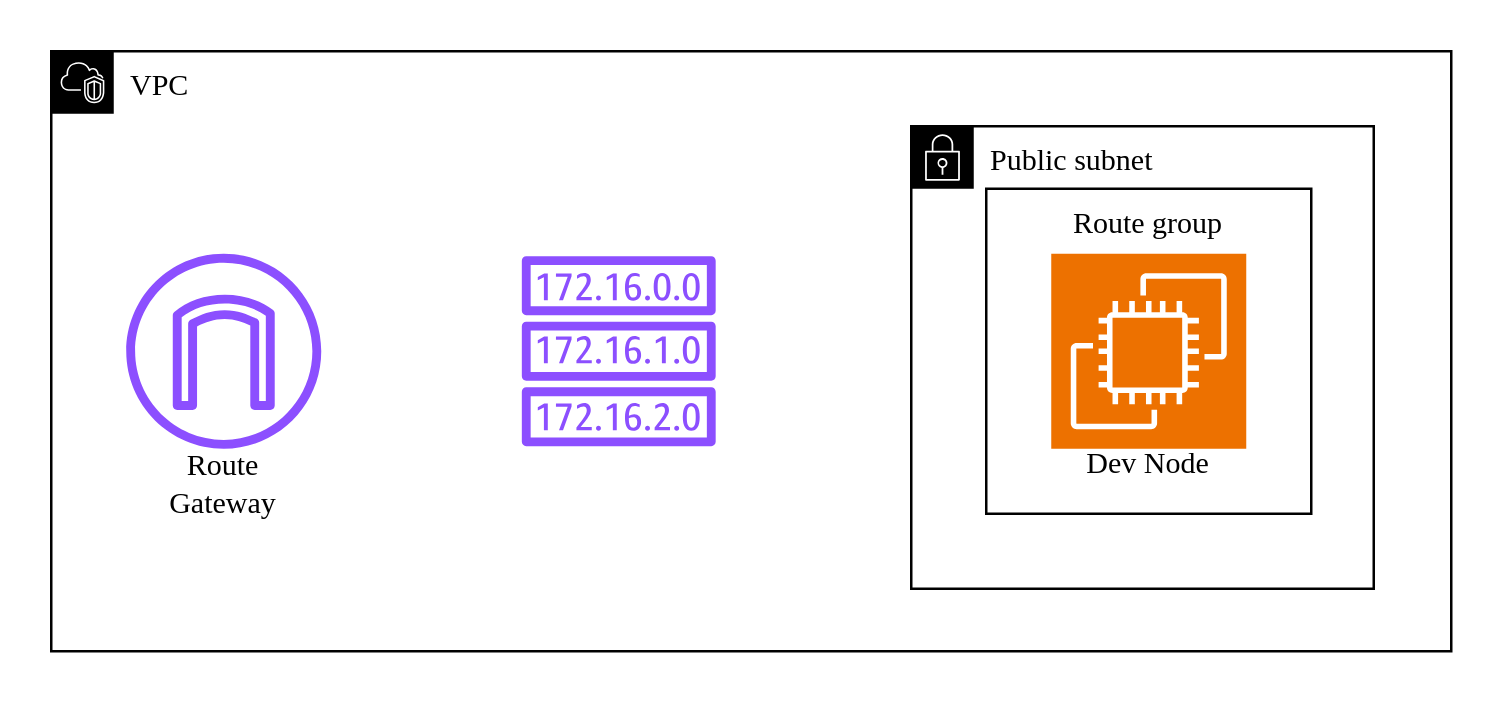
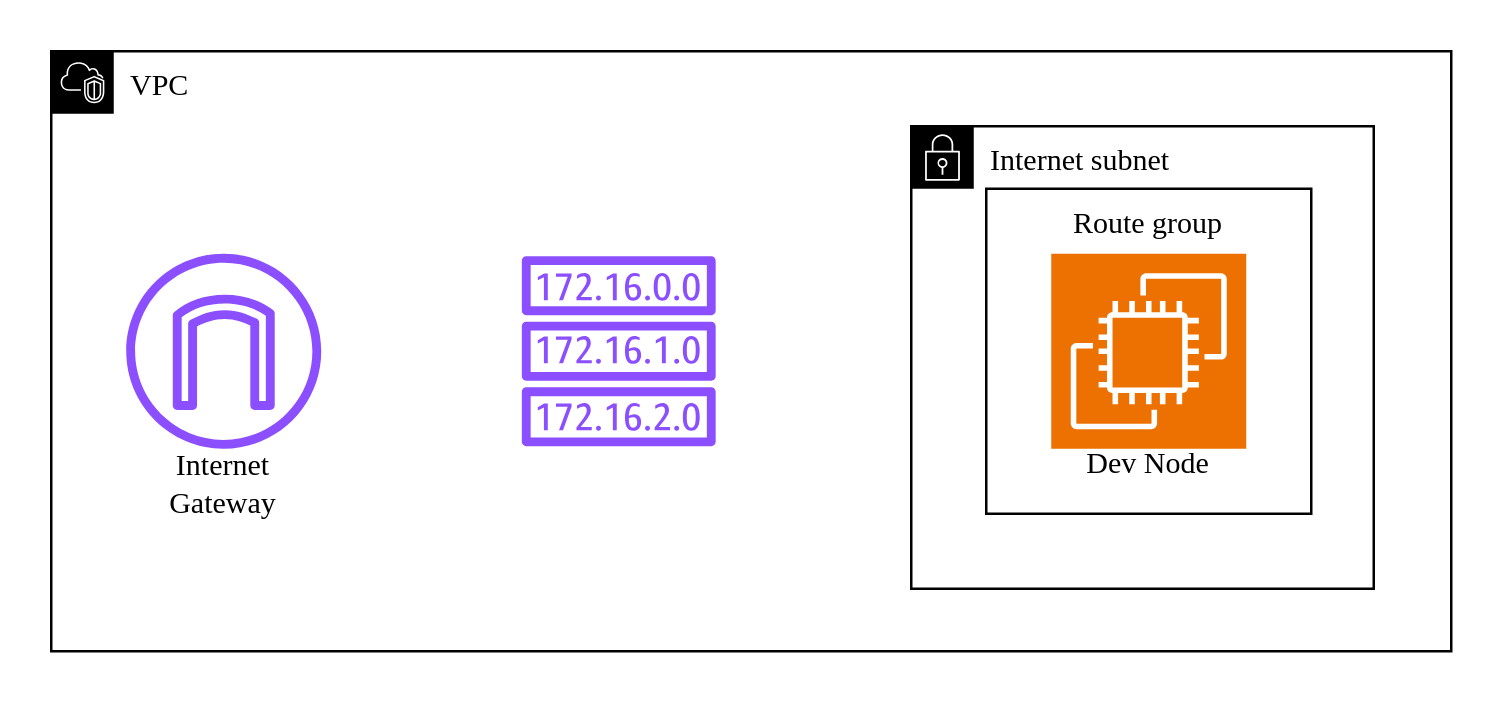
- <mxCell id="3" value="Public subnet" style="points=[[0,0],[0.25,0],[0.5,0],[0.75,0],[1,0],[1,0.25],[1,0.5],[1,0.75],[1,1],[0.75,1],[0.5,1],[0.25,1],[0,1],[0,0.75],[0,0.5],[0,0.25]];outlineConnect=0;html=1;whiteSpace=wrap;fontSize=12;fontStyle=0;container=1;pointerEvents=0;collapsible=0;recursiveResize=0;shape=mxgraph.aws4.group;grIcon=mxgraph.aws4.group_security_group;grStroke=0;verticalAlign=top;align=left;spacingLeft=30;hachureGap=4;fontFamily=Architects Daughter;fontSource=https%3A%2F%2Ffonts.googleapis.com%2Fcss%3Ffamily%3DArchitects%2BDaughter;shadow=0;fillStyle=auto;perimeterSpacing=0;labelBackgroundColor=none;fillColor=none;strokeColor=light-dark(#000000,#000000);fontColor=light-dark(#000000,#000000);" vertex="1" parent="1"><mxGeometry x="364" y="50" width="190" height="180" as="geometry" /></mxCell>
+ <mxCell id="3" value="Internet subnet" style="points=[[0,0],[0.25,0],[0.5,0],[0.75,0],[1,0],[1,0.25],[1,0.5],[1,0.75],[1,1],[0.75,1],[0.5,1],[0.25,1],[0,1],[0,0.75],[0,0.5],[0,0.25]];outlineConnect=0;html=1;whiteSpace=wrap;fontSize=12;fontStyle=0;container=1;pointerEvents=0;collapsible=0;recursiveResize=0;shape=mxgraph.aws4.group;grIcon=mxgraph.aws4.group_security_group;grStroke=0;verticalAlign=top;align=left;spacingLeft=30;hachureGap=4;fontFamily=Architects Daughter;fontSource=https%3A%2F%2Ffonts.googleapis.com%2Fcss%3Ffamily%3DArchitects%2BDaughter;shadow=0;fillStyle=auto;perimeterSpacing=0;labelBackgroundColor=none;fillColor=none;strokeColor=light-dark(#000000,#000000);fontColor=light-dark(#000000,#000000);" vertex="1" parent="1"><mxGeometry x="364" y="50" width="190" height="180" as="geometry" /></mxCell>
- <mxCell id="7" value="Route&lt;div&gt;Gateway&lt;/div&gt;" style="text;html=1;align=center;verticalAlign=middle;whiteSpace=wrap;rounded=0;fontFamily=Architects Daughter;fontSource=https%3A%2F%2Ffonts.googleapis.com%2Fcss%3Ffamily%3DArchitects%2BDaughter;fontColor=light-dark(#000000,#000000);" vertex="1" parent="6"><mxGeometry x="39" y="158" width="60" height="30" as="geometry" /></mxCell>
+ <mxCell id="7" value="Internet&lt;div&gt;Gateway&lt;/div&gt;" style="text;html=1;align=center;verticalAlign=middle;whiteSpace=wrap;rounded=0;fontFamily=Architects Daughter;fontSource=https%3A%2F%2Ffonts.googleapis.com%2Fcss%3Ffamily%3DArchitects%2BDaughter;fontColor=light-dark(#000000,#000000);" vertex="1" parent="6"><mxGeometry x="39" y="158" width="60" height="30" as="geometry" /></mxCell>
